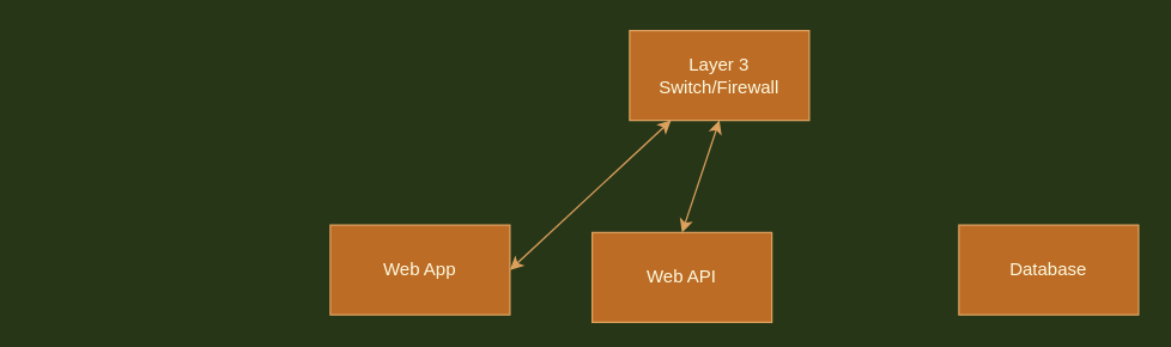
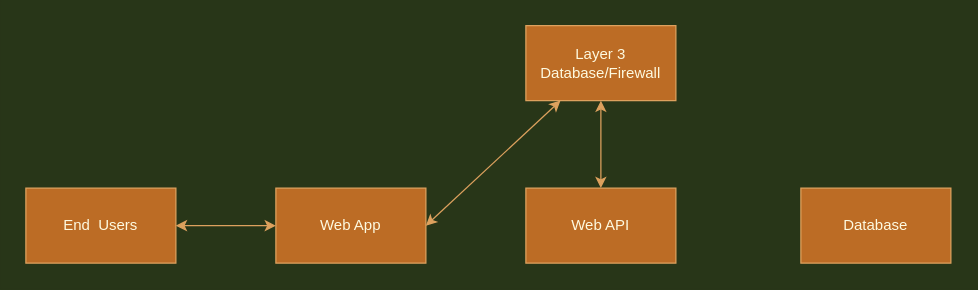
- <mxCell id="8" value="Layer 3 Switch/Firewall" style="rounded=0;whiteSpace=wrap;html=1;fillColor=#BC6C25;strokeColor=#DDA15E;fontColor=#FEFAE0;" parent="1" vertex="1"><mxGeometry x="420" y="20" width="120" height="60" as="geometry" /></mxCell>
+ <mxCell id="8" value="Layer 3 Database/Firewall" style="rounded=0;whiteSpace=wrap;html=1;fillColor=#BC6C25;strokeColor=#DDA15E;fontColor=#FEFAE0;" parent="1" vertex="1"><mxGeometry x="420" y="20" width="120" height="60" as="geometry" /></mxCell>
+ <mxCell id="2" value="End&amp;nbsp; Users" style="rounded=0;whiteSpace=wrap;html=1;fillColor=#BC6C25;strokeColor=#DDA15E;fontColor=#FEFAE0;" parent="1" vertex="1"><mxGeometry x="20" y="150" width="120" height="60" as="geometry" /></mxCell>
+ <mxCell id="4" value="" style="endArrow=classic;startArrow=classic;html=1;rounded=0;exitX=1;exitY=0.5;exitDx=0;exitDy=0;entryX=0;entryY=0.5;entryDx=0;entryDy=0;labelBackgroundColor=#283618;strokeColor=#DDA15E;fontColor=#FEFAE0;" parent="1" source="2" target="3" edge="1"><mxGeometry width="50" height="50" relative="1" as="geometry"><mxPoint x="330" y="200" as="sourcePoint" /><mxPoint x="380" y="150" as="targetPoint" /></mxGeometry></mxCell>
- <mxCell id="5" value="Web API" style="rounded=0;whiteSpace=wrap;html=1;fillColor=#BC6C25;strokeColor=#DDA15E;fontColor=#FEFAE0;" parent="1" vertex="1"><mxGeometry x="395" y="155" width="120" height="60" as="geometry" /></mxCell>
+ <mxCell id="5" value="Web API" style="rounded=0;whiteSpace=wrap;html=1;fillColor=#BC6C25;strokeColor=#DDA15E;fontColor=#FEFAE0;" parent="1" vertex="1"><mxGeometry x="420" y="150" width="120" height="60" as="geometry" /></mxCell>
